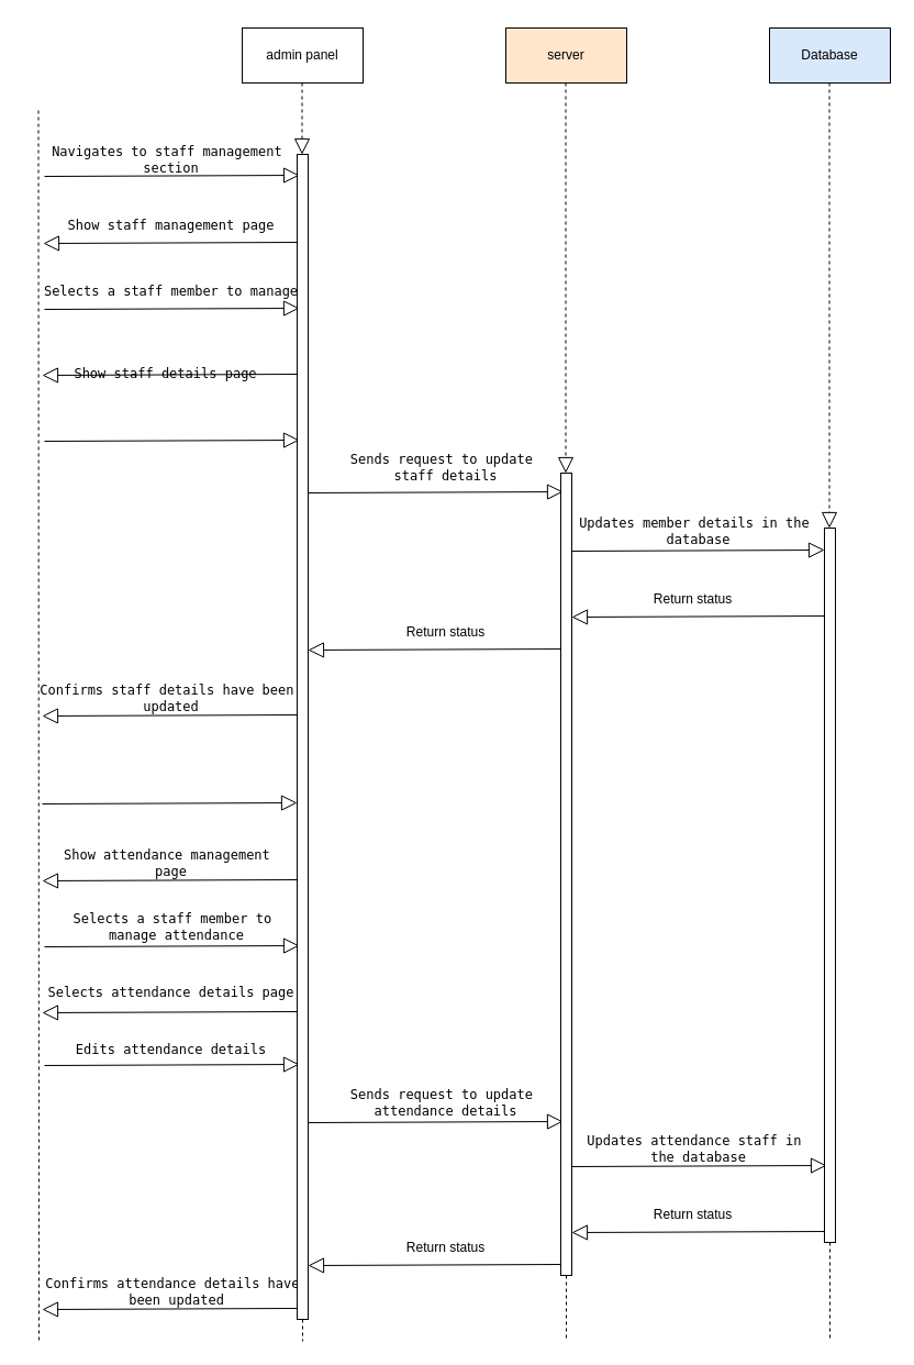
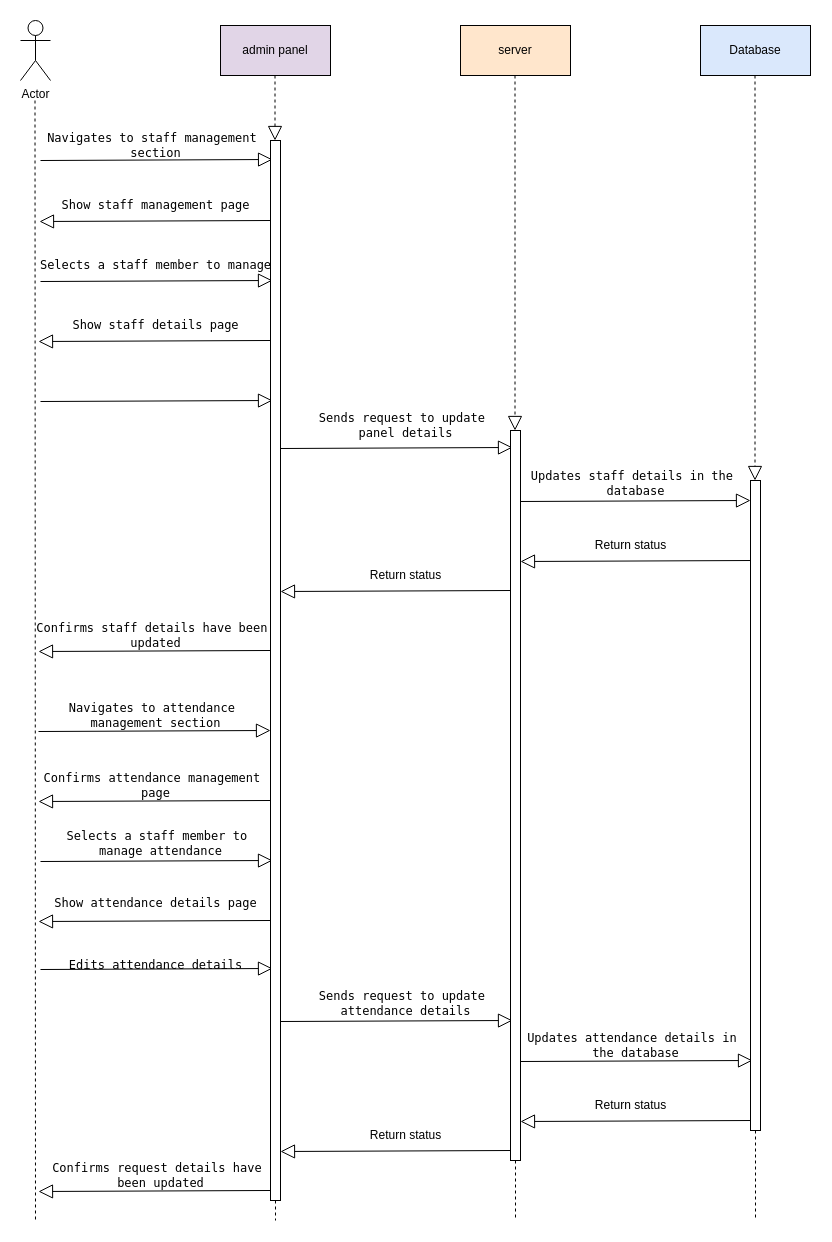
+ <mxCell id="2" value="Actor" style="shape=umlActor;verticalLabelPosition=bottom;verticalAlign=top;html=1;outlineConnect=0;" parent="1" vertex="1"><mxGeometry x="20" y="20" width="30" height="60" as="geometry" /></mxCell>
- <mxCell id="4" value="admin panel" style="html=1;whiteSpace=wrap;" parent="1" vertex="1"><mxGeometry x="220" y="25" width="110" height="50" as="geometry" /></mxCell>
+ <mxCell id="4" value="admin panel" style="html=1;whiteSpace=wrap;fillColor=#e1d5e7;" parent="1" vertex="1"><mxGeometry x="220" y="25" width="110" height="50" as="geometry" /></mxCell>
- <mxCell id="13" value="&lt;pre&gt;&lt;code class=&quot;!whitespace-pre hljs language-rust&quot;&gt;Show staff details page&lt;/code&gt;&lt;/pre&gt;" style="text;html=1;align=center;verticalAlign=middle;resizable=0;points=[];autosize=1;strokeColor=none;fillColor=none;" parent="1" vertex="1"><mxGeometry x="60" y="315" width="180" height="50" as="geometry" /></mxCell>
+ <mxCell id="13" value="&lt;pre&gt;&lt;code class=&quot;!whitespace-pre hljs language-rust&quot;&gt;Show staff details page&lt;/code&gt;&lt;/pre&gt;" style="text;html=1;align=center;verticalAlign=middle;resizable=0;points=[];autosize=1;strokeColor=none;fillColor=none;" parent="1" vertex="1"><mxGeometry x="65" y="300" width="180" height="50" as="geometry" /></mxCell>
- <mxCell id="14" value="&lt;pre&gt;&lt;code class=&quot;!whitespace-pre hljs language-rust&quot;&gt;Sends request to update &lt;br&gt;staff details&lt;/code&gt;&lt;/pre&gt;" style="text;html=1;align=center;verticalAlign=middle;resizable=0;points=[];autosize=1;strokeColor=none;fillColor=none;" parent="1" vertex="1"><mxGeometry x="310" y="390" width="190" height="70" as="geometry" /></mxCell>
+ <mxCell id="14" value="&lt;pre&gt;&lt;code class=&quot;!whitespace-pre hljs language-rust&quot;&gt;Sends request to update &lt;br&gt;panel details&lt;/code&gt;&lt;/pre&gt;" style="text;html=1;align=center;verticalAlign=middle;resizable=0;points=[];autosize=1;strokeColor=none;fillColor=none;" parent="1" vertex="1"><mxGeometry x="310" y="390" width="190" height="70" as="geometry" /></mxCell>
- <mxCell id="15" value="&lt;pre&gt;&lt;code class=&quot;!whitespace-pre hljs language-rust&quot;&gt;Updates member details in the &lt;br&gt;database&lt;/code&gt;&lt;/pre&gt;" style="text;html=1;align=center;verticalAlign=middle;resizable=0;points=[];autosize=1;strokeColor=none;fillColor=none;" parent="1" vertex="1"><mxGeometry x="520" y="448" width="230" height="70" as="geometry" /></mxCell>
+ <mxCell id="15" value="&lt;pre&gt;&lt;code class=&quot;!whitespace-pre hljs language-rust&quot;&gt;Updates staff details in the &lt;br&gt;database&lt;/code&gt;&lt;/pre&gt;" style="text;html=1;align=center;verticalAlign=middle;resizable=0;points=[];autosize=1;strokeColor=none;fillColor=none;" parent="1" vertex="1"><mxGeometry x="520" y="448" width="230" height="70" as="geometry" /></mxCell>
+ <mxCell id="19" value="&lt;pre&gt;&lt;code class=&quot;!whitespace-pre hljs language-rust&quot;&gt;Navigates to attendance &lt;br&gt;management section&lt;/code&gt;&lt;/pre&gt;" style="text;html=1;align=center;verticalAlign=middle;resizable=0;points=[];autosize=1;strokeColor=none;fillColor=none;" parent="1" vertex="1"><mxGeometry x="60" y="680" width="190" height="70" as="geometry" /></mxCell>
- <mxCell id="20" value="&lt;pre&gt;&lt;code class=&quot;!whitespace-pre hljs language-rust&quot;&gt;Show attendance management &lt;br&gt;page&lt;/code&gt;&lt;/pre&gt;" style="text;html=1;align=center;verticalAlign=middle;resizable=0;points=[];autosize=1;strokeColor=none;fillColor=none;" parent="1" vertex="1"><mxGeometry x="50" y="750" width="210" height="70" as="geometry" /></mxCell>
+ <mxCell id="20" value="&lt;pre&gt;&lt;code class=&quot;!whitespace-pre hljs language-rust&quot;&gt;Confirms attendance management &lt;br&gt;page&lt;/code&gt;&lt;/pre&gt;" style="text;html=1;align=center;verticalAlign=middle;resizable=0;points=[];autosize=1;strokeColor=none;fillColor=none;" parent="1" vertex="1"><mxGeometry x="50" y="750" width="210" height="70" as="geometry" /></mxCell>
- <mxCell id="22" value="&lt;pre&gt;&lt;code class=&quot;!whitespace-pre hljs language-rust&quot;&gt;Selects attendance details page&lt;/code&gt;&lt;/pre&gt;" style="text;html=1;align=center;verticalAlign=middle;resizable=0;points=[];autosize=1;strokeColor=none;fillColor=none;" parent="1" vertex="1"><mxGeometry x="45" y="878" width="220" height="50" as="geometry" /></mxCell>
+ <mxCell id="22" value="&lt;pre&gt;&lt;code class=&quot;!whitespace-pre hljs language-rust&quot;&gt;Show attendance details page&lt;/code&gt;&lt;/pre&gt;" style="text;html=1;align=center;verticalAlign=middle;resizable=0;points=[];autosize=1;strokeColor=none;fillColor=none;" parent="1" vertex="1"><mxGeometry x="45" y="878" width="220" height="50" as="geometry" /></mxCell>
- <mxCell id="23" value="&lt;pre&gt;&lt;code class=&quot;!whitespace-pre hljs language-rust&quot;&gt;Edits attendance details&lt;/code&gt;&lt;/pre&gt;" style="text;html=1;align=center;verticalAlign=middle;resizable=0;points=[];autosize=1;strokeColor=none;fillColor=none;" parent="1" vertex="1"><mxGeometry x="60" y="930" width="190" height="50" as="geometry" /></mxCell>
+ <mxCell id="23" value="&lt;pre&gt;&lt;code class=&quot;!whitespace-pre hljs language-rust&quot;&gt;Edits attendance details&lt;/code&gt;&lt;/pre&gt;" style="text;html=1;align=center;verticalAlign=middle;resizable=0;points=[];autosize=1;strokeColor=none;fillColor=none;" parent="1" vertex="1"><mxGeometry x="60" y="940" width="190" height="50" as="geometry" /></mxCell>
- <mxCell id="25" value="&lt;pre&gt;&lt;code class=&quot;!whitespace-pre hljs language-rust&quot;&gt;Updates attendance staff in &lt;br&gt;the database&lt;/code&gt;&lt;/pre&gt;" style="text;html=1;align=center;verticalAlign=middle;resizable=0;points=[];autosize=1;strokeColor=none;fillColor=none;" parent="1" vertex="1"><mxGeometry x="520" y="1010" width="230" height="70" as="geometry" /></mxCell>
+ <mxCell id="25" value="&lt;pre&gt;&lt;code class=&quot;!whitespace-pre hljs language-rust&quot;&gt;Updates attendance details in &lt;br&gt;the database&lt;/code&gt;&lt;/pre&gt;" style="text;html=1;align=center;verticalAlign=middle;resizable=0;points=[];autosize=1;strokeColor=none;fillColor=none;" parent="1" vertex="1"><mxGeometry x="520" y="1010" width="230" height="70" as="geometry" /></mxCell>
- <mxCell id="26" value="&lt;pre&gt;&lt;code class=&quot;!whitespace-pre hljs language-rust&quot;&gt;Confirms attendance details have &lt;br&gt;been updated&lt;/code&gt;&lt;/pre&gt;" style="text;html=1;align=center;verticalAlign=middle;resizable=0;points=[];autosize=1;strokeColor=none;fillColor=none;" parent="1" vertex="1"><mxGeometry x="35" y="1140" width="250" height="70" as="geometry" /></mxCell>
+ <mxCell id="26" value="&lt;pre&gt;&lt;code class=&quot;!whitespace-pre hljs language-rust&quot;&gt;Confirms request details have &lt;br&gt;been updated&lt;/code&gt;&lt;/pre&gt;" style="text;html=1;align=center;verticalAlign=middle;resizable=0;points=[];autosize=1;strokeColor=none;fillColor=none;" parent="1" vertex="1"><mxGeometry x="35" y="1140" width="250" height="70" as="geometry" /></mxCell>
